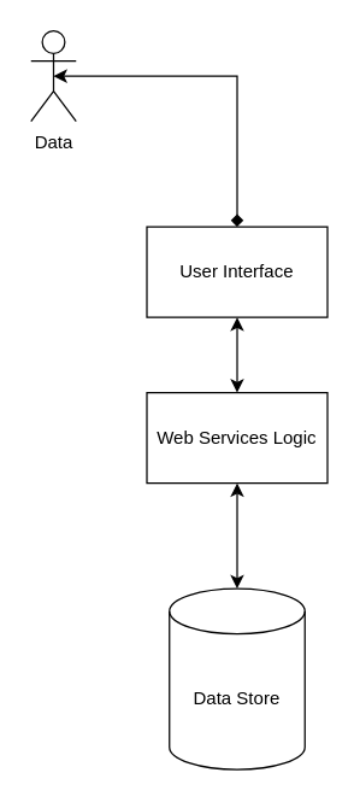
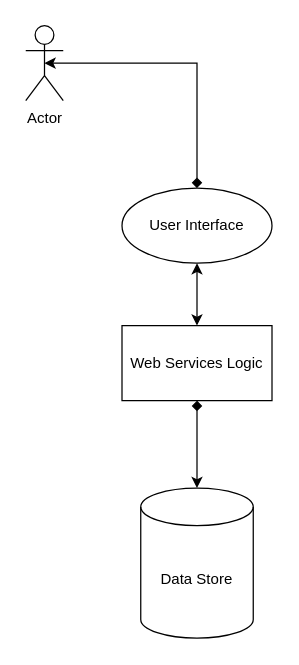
- <mxCell id="8" value="Data" style="shape=umlActor;verticalLabelPosition=bottom;verticalAlign=top;html=1;" vertex="1" parent="1"><mxGeometry x="20" y="20" width="30" height="60" as="geometry" /></mxCell>
+ <mxCell id="8" value="Actor" style="shape=umlActor;verticalLabelPosition=bottom;verticalAlign=top;html=1;" vertex="1" parent="1"><mxGeometry x="20" y="20" width="30" height="60" as="geometry" /></mxCell>
- <mxCell id="2" value="User Interface" style="rounded=0;whiteSpace=wrap;html=1;" vertex="1" parent="1"><mxGeometry x="97" y="150" width="120" height="60" as="geometry" /></mxCell>
+ <mxCell id="2" value="User Interface" style="ellipse;whiteSpace=wrap;html=1;" vertex="1" parent="1"><mxGeometry x="97" y="150" width="120" height="60" as="geometry" /></mxCell>
- <mxCell id="5" style="edgeStyle=orthogonalEdgeStyle;rounded=0;orthogonalLoop=1;jettySize=auto;html=1;entryX=0.5;entryY=1;entryDx=0;entryDy=0;startArrow=classic;startFill=1;" edge="1" parent="1" source="6" target="4"><mxGeometry relative="1" as="geometry" /></mxCell>
+ <mxCell id="5" style="edgeStyle=orthogonalEdgeStyle;rounded=0;orthogonalLoop=1;jettySize=auto;html=1;entryX=0.5;entryY=1;entryDx=0;entryDy=0;startArrow=classic;startFill=1;endArrow=diamond;" edge="1" parent="1" source="6" target="4"><mxGeometry relative="1" as="geometry" /></mxCell>
